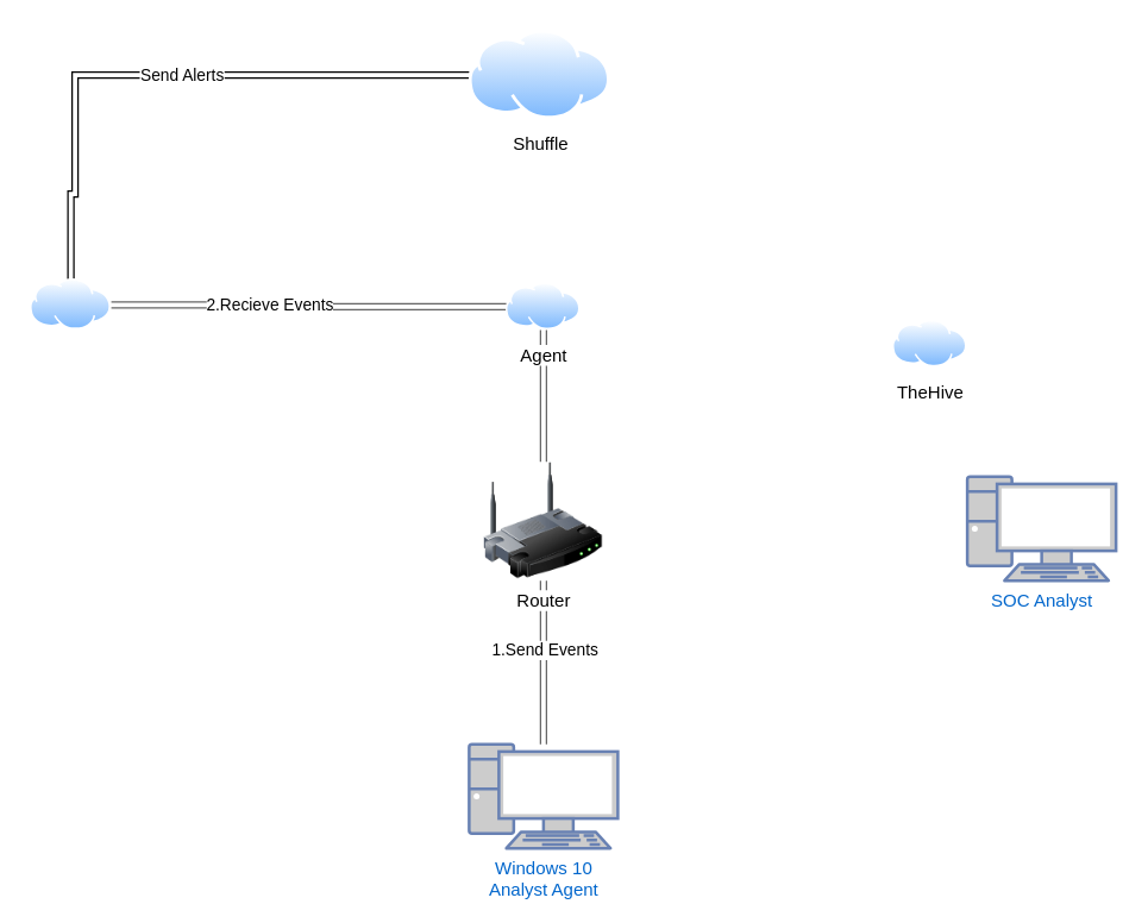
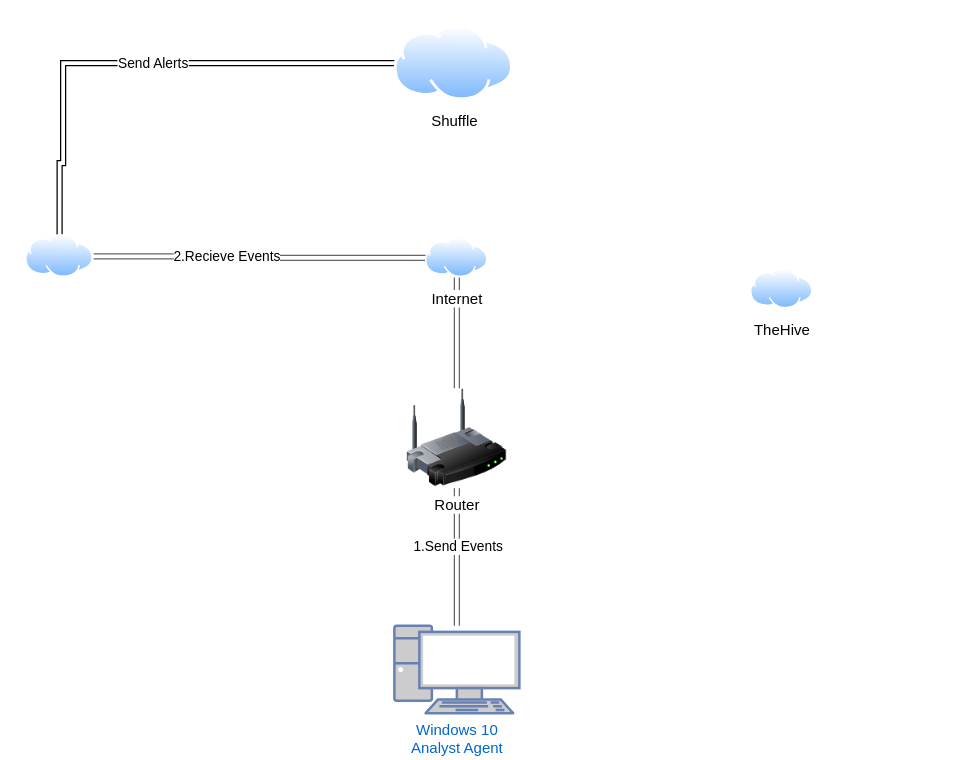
- <mxCell id="9" value="Agent" style="image;aspect=fixed;perimeter=ellipsePerimeter;html=1;align=center;shadow=0;dashed=0;spacingTop=3;image=img/lib/active_directory/internet_cloud.svg;" vertex="1" parent="1"><mxGeometry x="340" y="190" width="50" height="31.5" as="geometry" /></mxCell>
+ <mxCell id="9" value="Internet" style="image;aspect=fixed;perimeter=ellipsePerimeter;html=1;align=center;shadow=0;dashed=0;spacingTop=3;image=img/lib/active_directory/internet_cloud.svg;" vertex="1" parent="1"><mxGeometry x="340" y="190" width="50" height="31.5" as="geometry" /></mxCell>
- <mxCell id="14" value="SOC Analyst" style="fontColor=#0066CC;verticalAlign=top;verticalLabelPosition=bottom;labelPosition=center;align=center;html=1;outlineConnect=0;fillColor=#CCCCCC;strokeColor=#6881B3;gradientColor=none;gradientDirection=north;strokeWidth=2;shape=mxgraph.networks.pc;" vertex="1" parent="1"><mxGeometry x="650" y="320" width="100" height="70" as="geometry" /></mxCell>
